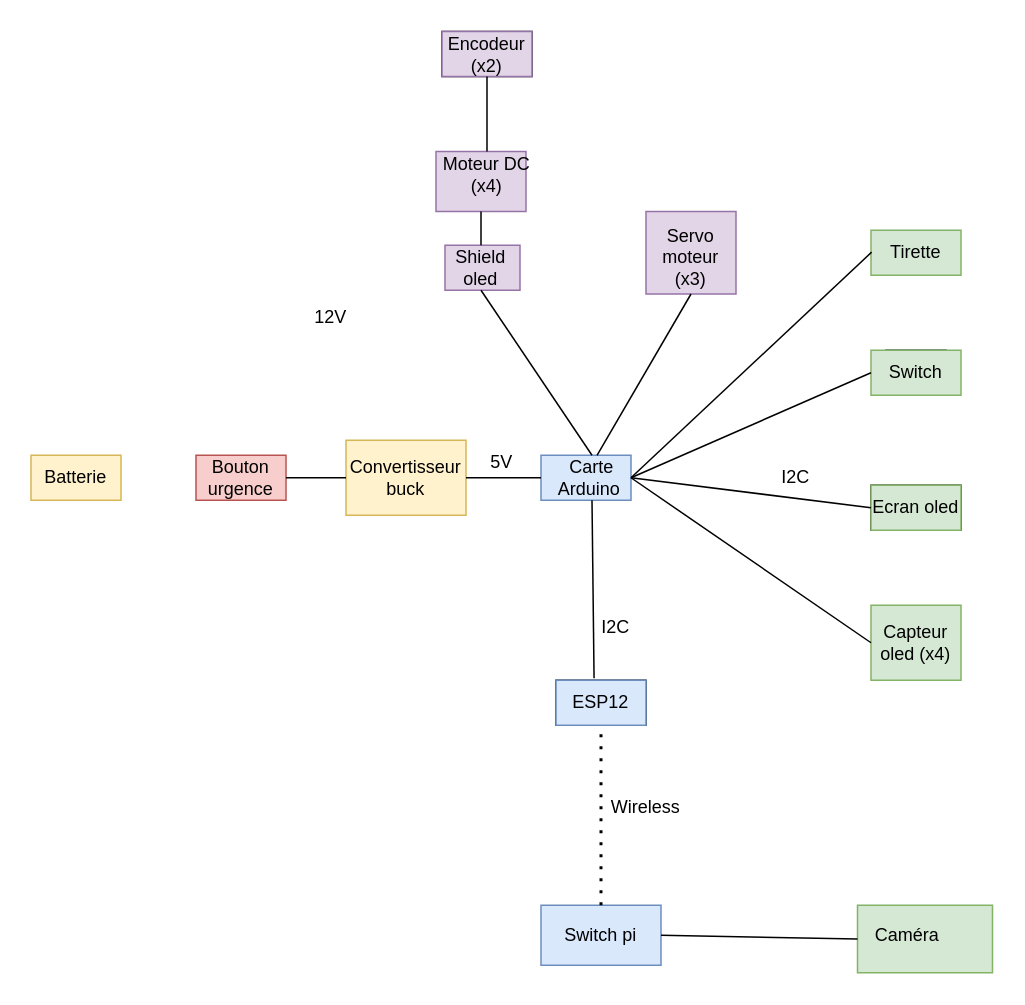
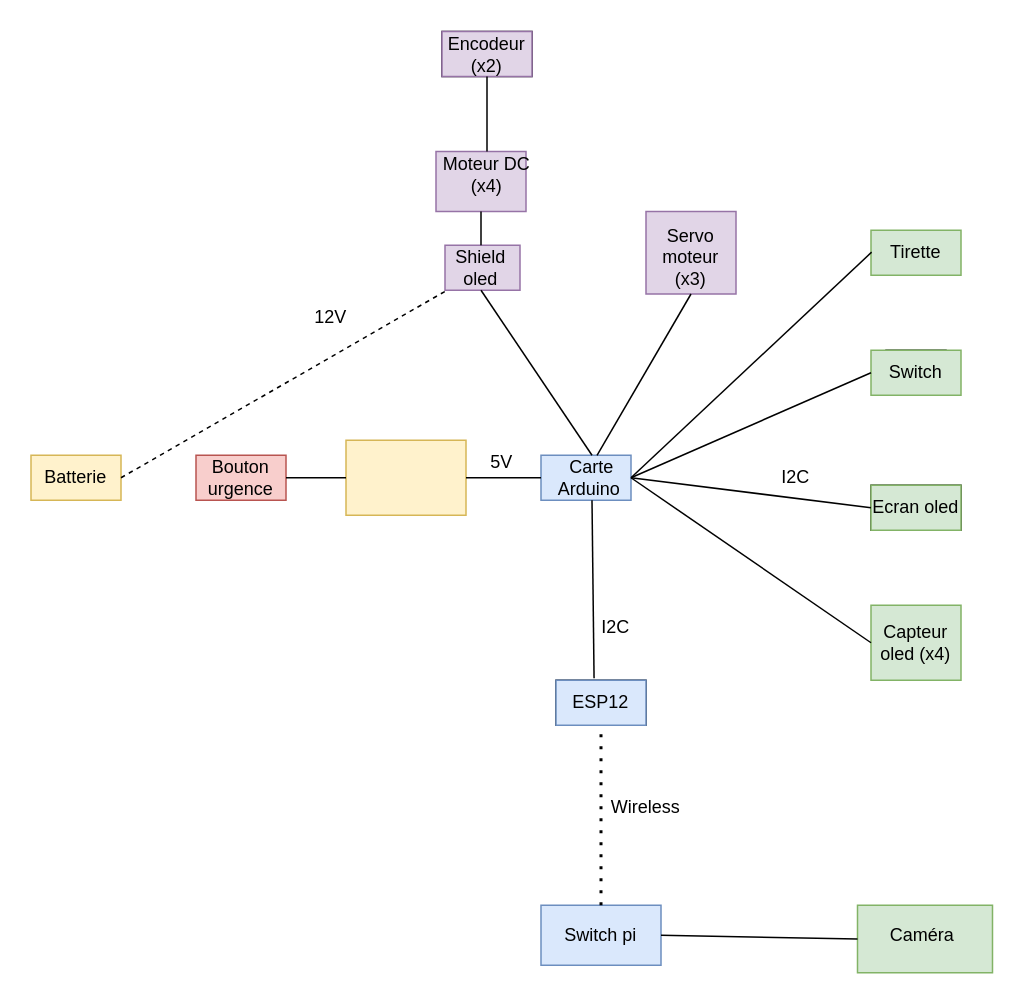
+ <mxCell id="43" value="" style="endArrow=none;dashed=1;html=1;exitX=1;exitY=0.5;exitDx=0;exitDy=0;entryX=0.122;entryY=1;entryDx=0;entryDy=0;entryPerimeter=0;" parent="1" source="22" target="20" edge="1"><mxGeometry width="50" height="50" relative="1" as="geometry"><mxPoint x="390" y="393" as="sourcePoint" /><mxPoint x="340" y="283" as="targetPoint" /></mxGeometry></mxCell>
- <mxCell id="23" value="Convertisseur buck" style="text;html=1;strokeColor=none;fillColor=none;align=center;verticalAlign=middle;whiteSpace=wrap;rounded=0;" parent="1" vertex="1"><mxGeometry x="240" y="303" width="60" height="30" as="geometry" /></mxCell>
- <mxCell id="29" value="Caméra&amp;nbsp;" style="text;html=1;strokeColor=none;fillColor=none;align=center;verticalAlign=middle;whiteSpace=wrap;rounded=0;" parent="1" vertex="1"><mxGeometry x="576" y="608" width="60" height="30" as="geometry" /></mxCell>
+ <mxCell id="29" value="Caméra&amp;nbsp;" style="text;html=1;strokeColor=none;fillColor=none;align=center;verticalAlign=middle;whiteSpace=wrap;rounded=0;" parent="1" vertex="1"><mxGeometry x="586" y="608" width="60" height="30" as="geometry" /></mxCell>
